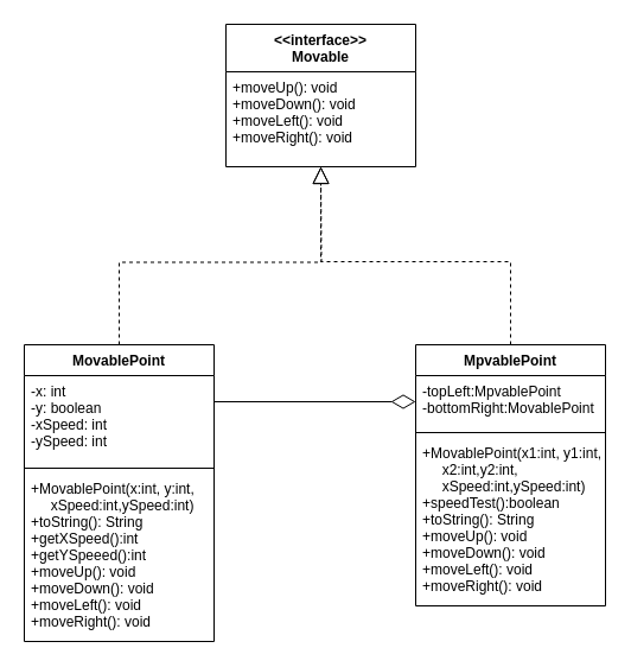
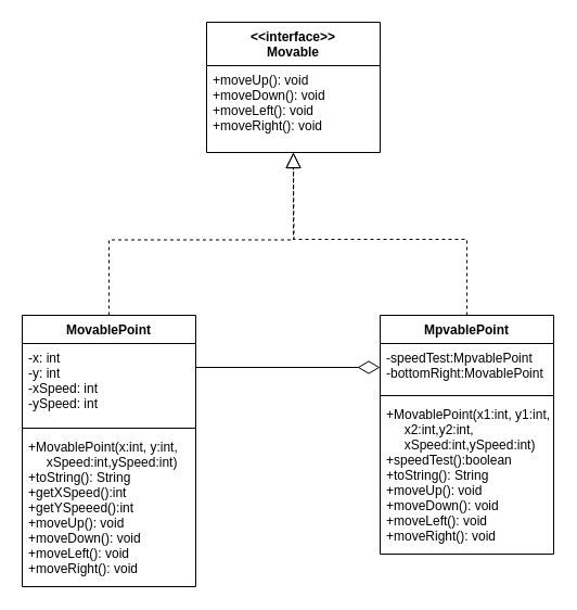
- <mxCell id="7" value="-x: int&#10;-y: boolean&#10;-xSpeed: int&#10;-ySpeed: int" style="text;strokeColor=none;fillColor=none;align=left;verticalAlign=top;spacingLeft=4;spacingRight=4;overflow=hidden;rotatable=0;points=[[0,0.5],[1,0.5]];portConstraint=eastwest;" parent="6" vertex="1"><mxGeometry y="26" width="160" height="74" as="geometry" /></mxCell>
+ <mxCell id="7" value="-x: int&#10;-y: int&#10;-xSpeed: int&#10;-ySpeed: int" style="text;strokeColor=none;fillColor=none;align=left;verticalAlign=top;spacingLeft=4;spacingRight=4;overflow=hidden;rotatable=0;points=[[0,0.5],[1,0.5]];portConstraint=eastwest;" parent="6" vertex="1"><mxGeometry y="26" width="160" height="74" as="geometry" /></mxCell>
- <mxCell id="12" value="-topLeft:MpvablePoint&#10;-bottomRight:MovablePoint" style="text;strokeColor=none;fillColor=none;align=left;verticalAlign=top;spacingLeft=4;spacingRight=4;overflow=hidden;rotatable=0;points=[[0,0.5],[1,0.5]];portConstraint=eastwest;" parent="11" vertex="1"><mxGeometry y="26" width="160" height="44" as="geometry" /></mxCell>
+ <mxCell id="12" value="-speedTest:MpvablePoint&#10;-bottomRight:MovablePoint" style="text;strokeColor=none;fillColor=none;align=left;verticalAlign=top;spacingLeft=4;spacingRight=4;overflow=hidden;rotatable=0;points=[[0,0.5],[1,0.5]];portConstraint=eastwest;" parent="11" vertex="1"><mxGeometry y="26" width="160" height="44" as="geometry" /></mxCell>
